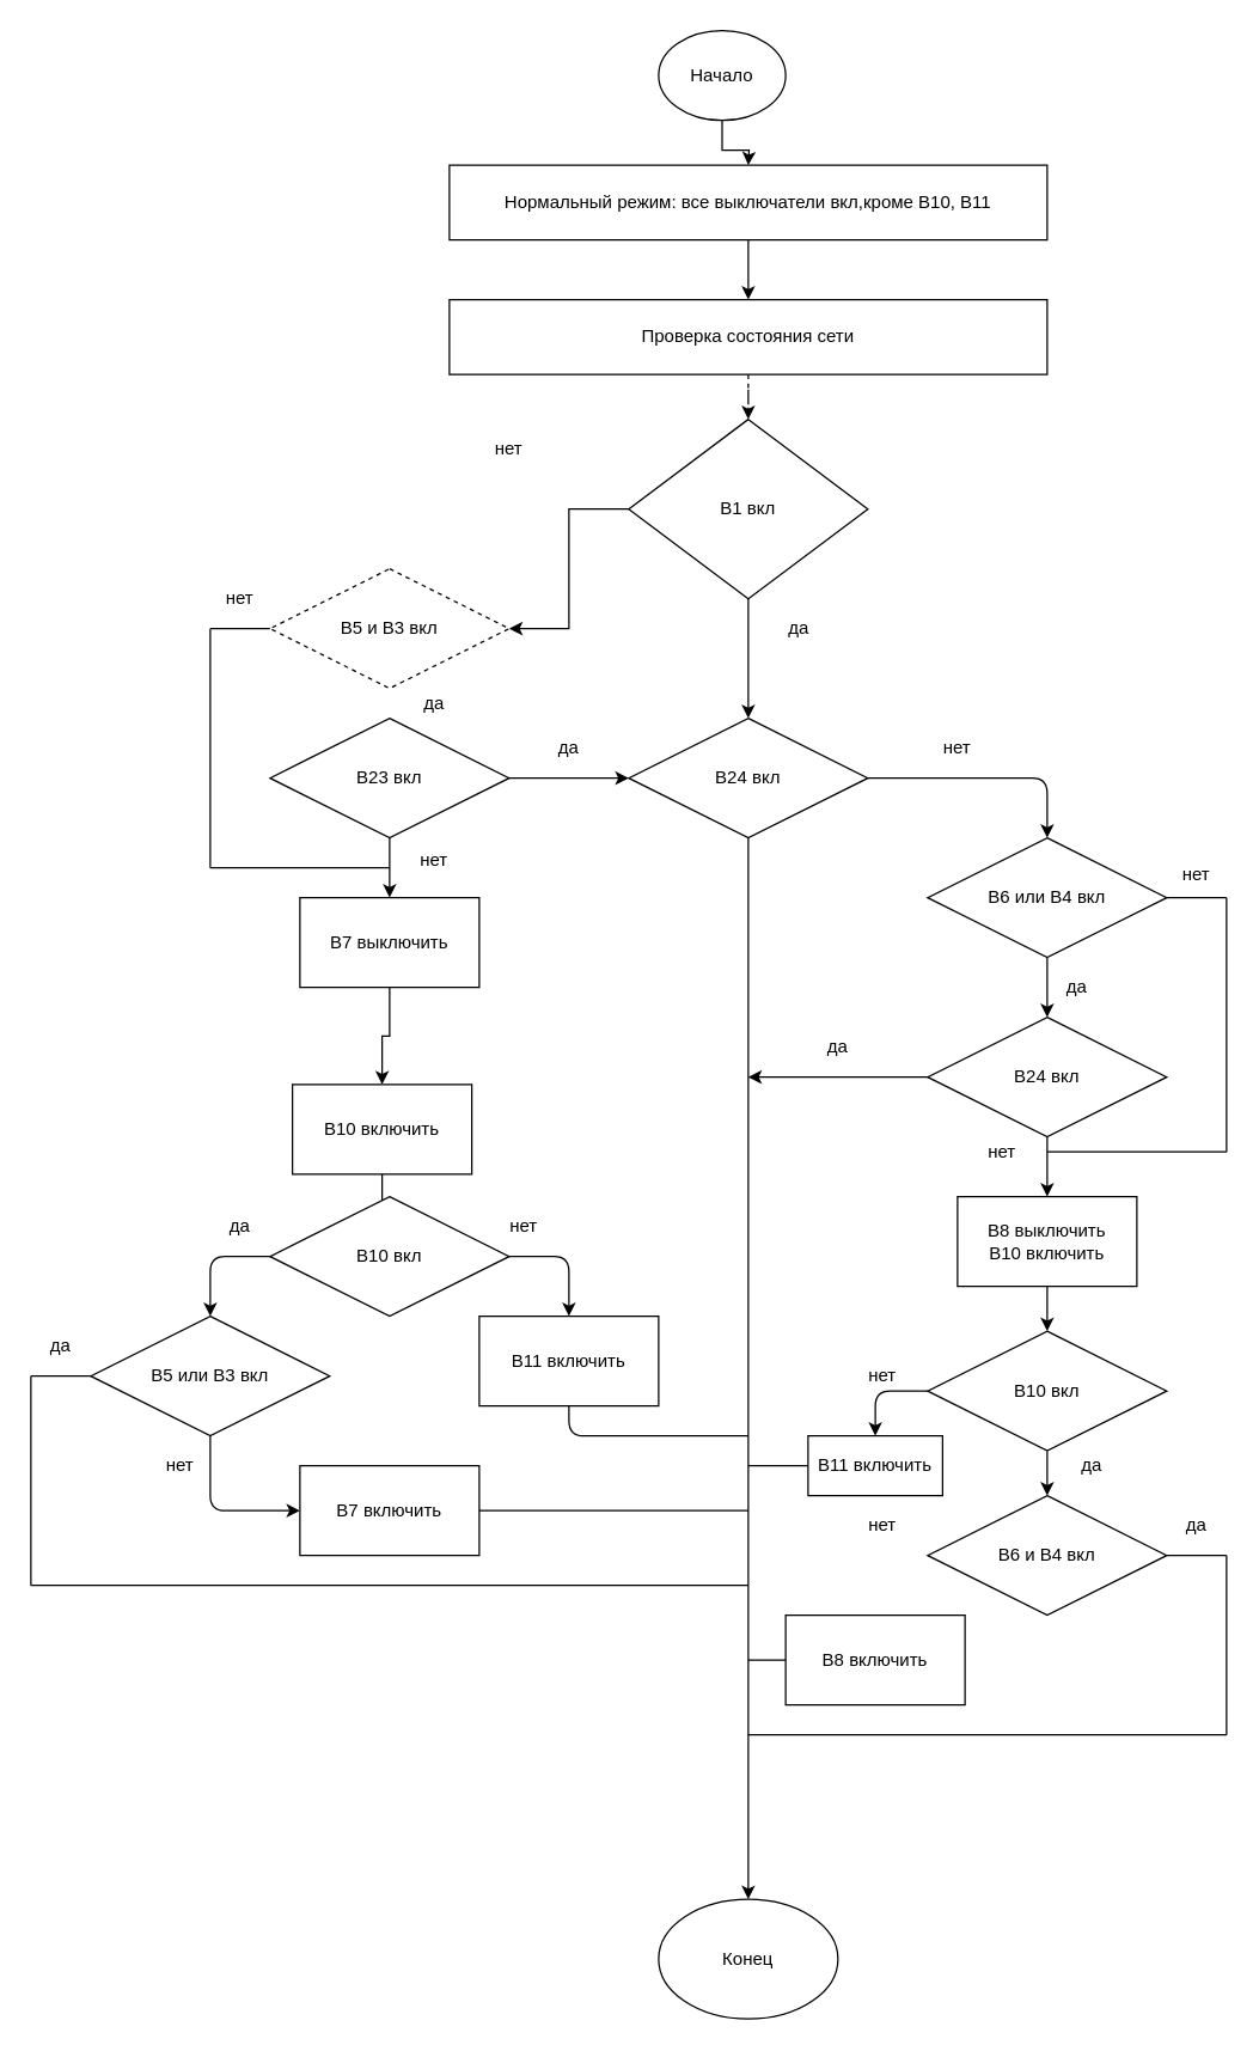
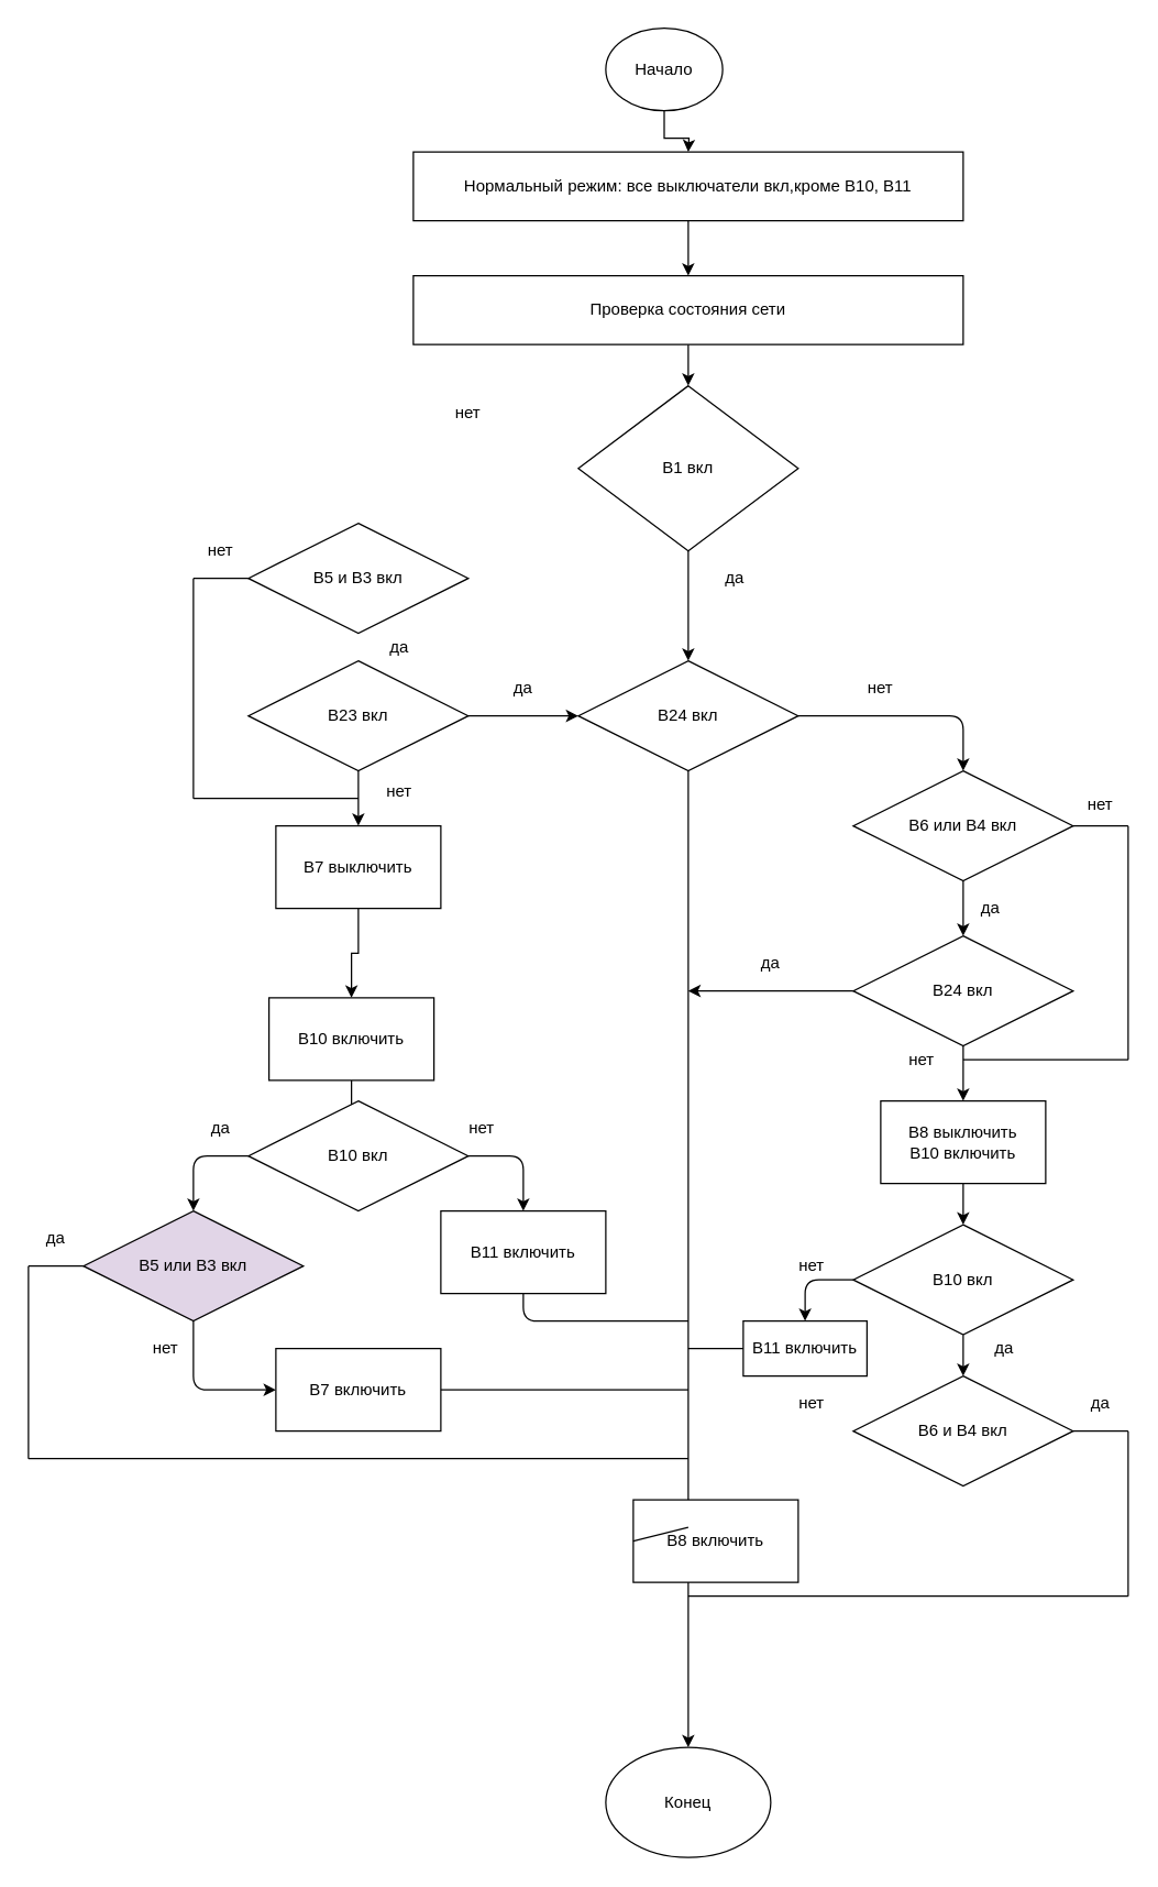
- <mxCell id="6" value="" style="edgeStyle=orthogonalEdgeStyle;rounded=0;orthogonalLoop=1;jettySize=auto;html=1;dashed=1;" parent="1" source="7" target="10" edge="1"><mxGeometry relative="1" as="geometry" /></mxCell>
+ <mxCell id="6" value="" style="edgeStyle=orthogonalEdgeStyle;rounded=0;orthogonalLoop=1;jettySize=auto;html=1;" parent="1" source="7" target="10" edge="1"><mxGeometry relative="1" as="geometry" /></mxCell>
- <mxCell id="8" value="" style="edgeStyle=orthogonalEdgeStyle;rounded=0;orthogonalLoop=1;jettySize=auto;html=1;" parent="1" source="10" target="12" edge="1"><mxGeometry relative="1" as="geometry" /></mxCell>
- <mxCell id="12" value="В5 и В3 вкл" style="rhombus;whiteSpace=wrap;html=1;dashed=1;" parent="1" vertex="1"><mxGeometry x="180" y="380" width="160" height="80" as="geometry" /></mxCell>
+ <mxCell id="12" value="В5 и В3 вкл" style="rhombus;whiteSpace=wrap;html=1;" parent="1" vertex="1"><mxGeometry x="180" y="380" width="160" height="80" as="geometry" /></mxCell>
- <mxCell id="30" value="В5 или В3 вкл" style="rhombus;whiteSpace=wrap;html=1;" parent="1" vertex="1"><mxGeometry x="60" y="880" width="160" height="80" as="geometry" /></mxCell>
+ <mxCell id="30" value="В5 или В3 вкл" style="rhombus;whiteSpace=wrap;html=1;fillColor=#e1d5e7;" parent="1" vertex="1"><mxGeometry x="60" y="880" width="160" height="80" as="geometry" /></mxCell>
- <mxCell id="69" value="В8 включить" style="rounded=0;whiteSpace=wrap;html=1;" vertex="1" parent="1"><mxGeometry x="525" y="1080" width="120" height="60" as="geometry" /></mxCell>
+ <mxCell id="69" value="В8 включить" style="rounded=0;whiteSpace=wrap;html=1;" vertex="1" parent="1"><mxGeometry x="460" y="1090" width="120" height="60" as="geometry" /></mxCell>
